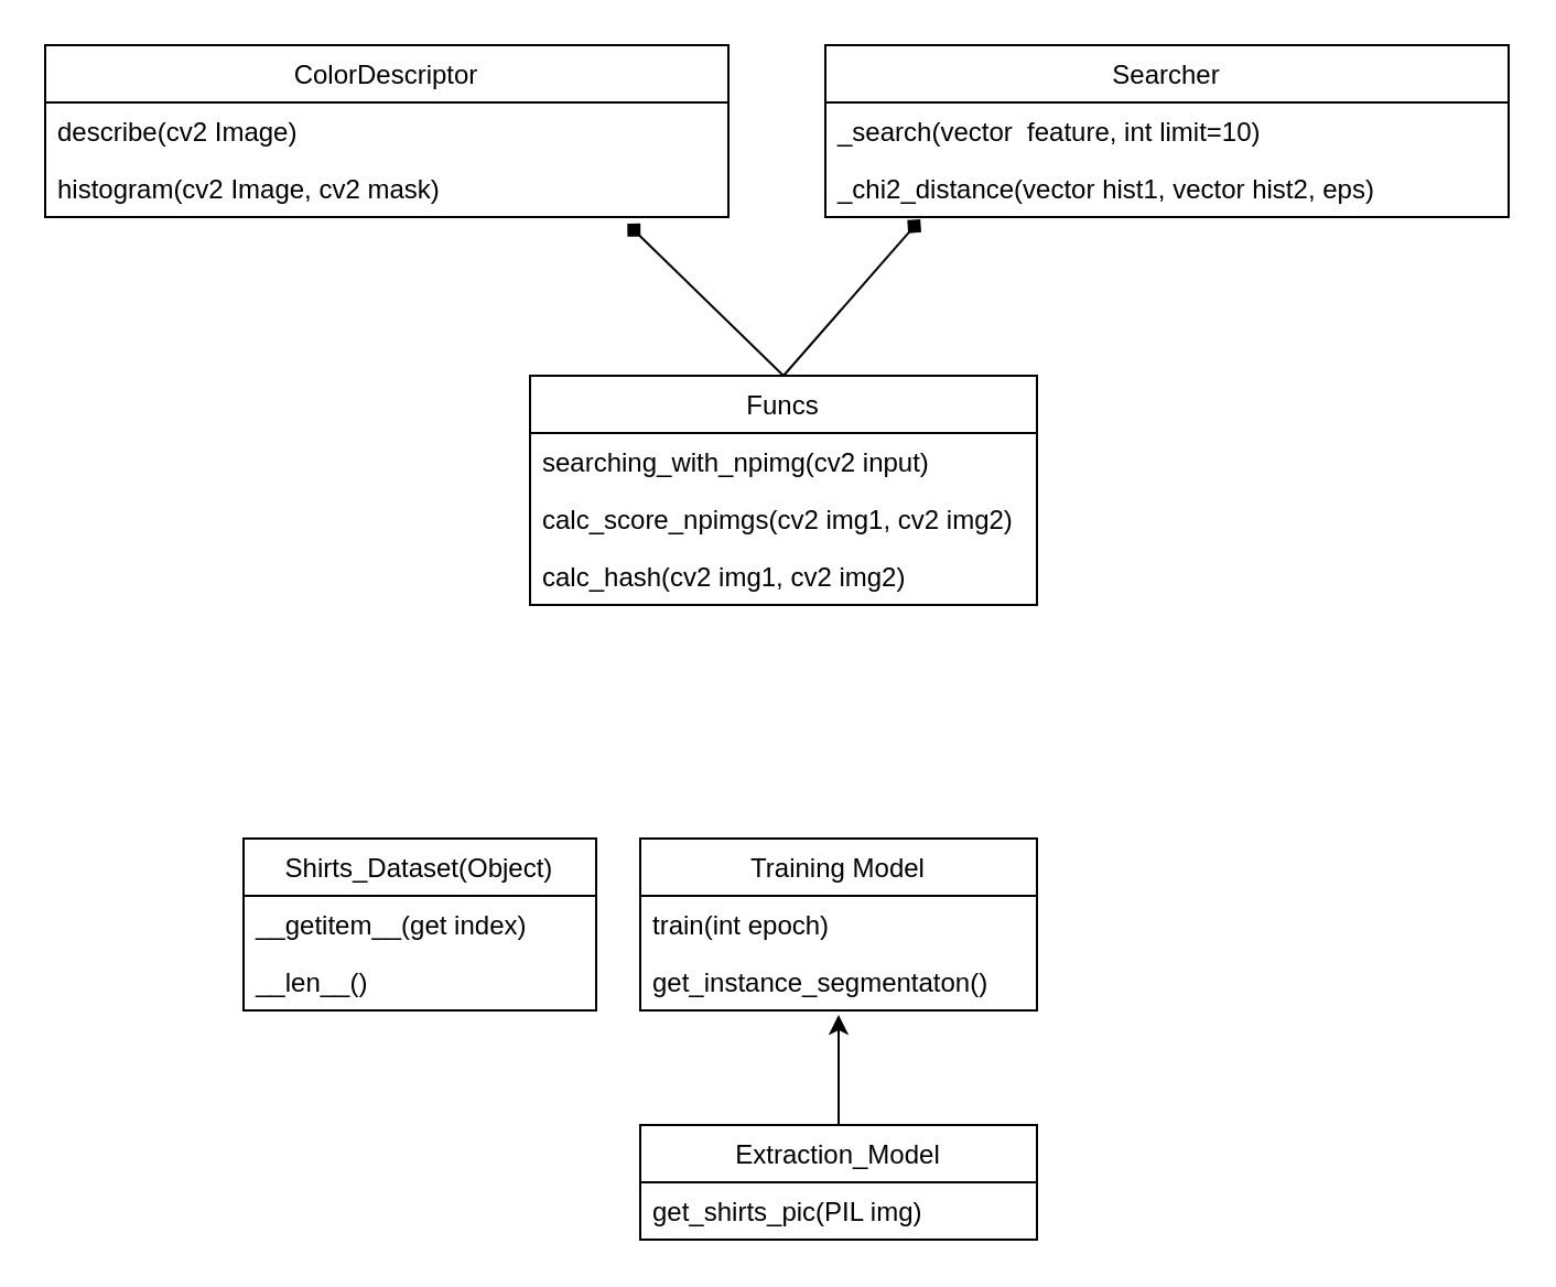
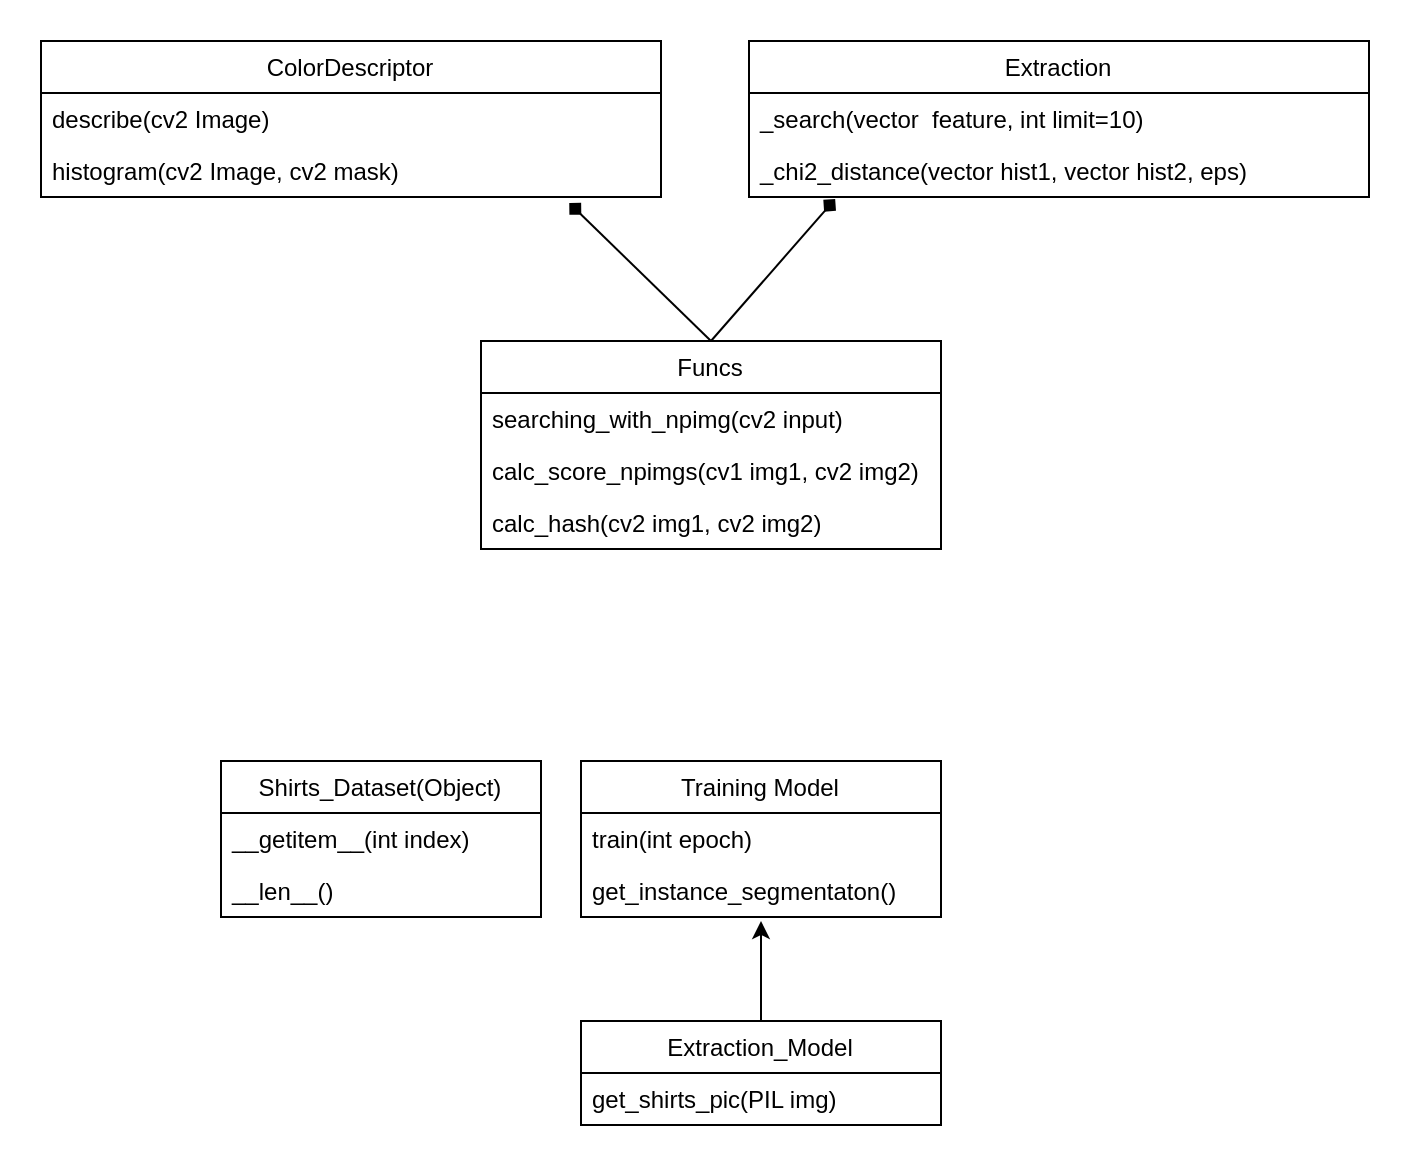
- <mxCell id="5" value="Searcher" style="swimlane;fontStyle=0;childLayout=stackLayout;horizontal=1;startSize=26;horizontalStack=0;resizeParent=1;resizeParentMax=0;resizeLast=0;collapsible=1;marginBottom=0;" vertex="1" parent="1"><mxGeometry x="374" y="20" width="310" height="78" as="geometry" /></mxCell>
+ <mxCell id="5" value="Extraction" style="swimlane;fontStyle=0;childLayout=stackLayout;horizontal=1;startSize=26;horizontalStack=0;resizeParent=1;resizeParentMax=0;resizeLast=0;collapsible=1;marginBottom=0;" vertex="1" parent="1"><mxGeometry x="374" y="20" width="310" height="78" as="geometry" /></mxCell>
- <mxCell id="10" value="calc_score_npimgs(cv2 img1, cv2 img2)" style="text;strokeColor=none;fillColor=none;align=left;verticalAlign=top;spacingLeft=4;spacingRight=4;overflow=hidden;rotatable=0;points=[[0,0.5],[1,0.5]];portConstraint=eastwest;" vertex="1" parent="8"><mxGeometry y="52" width="230" height="26" as="geometry" /></mxCell>
+ <mxCell id="10" value="calc_score_npimgs(cv1 img1, cv2 img2)" style="text;strokeColor=none;fillColor=none;align=left;verticalAlign=top;spacingLeft=4;spacingRight=4;overflow=hidden;rotatable=0;points=[[0,0.5],[1,0.5]];portConstraint=eastwest;" vertex="1" parent="8"><mxGeometry y="52" width="230" height="26" as="geometry" /></mxCell>
- <mxCell id="17" value="__getitem__(get index)" style="text;strokeColor=none;fillColor=none;align=left;verticalAlign=top;spacingLeft=4;spacingRight=4;overflow=hidden;rotatable=0;points=[[0,0.5],[1,0.5]];portConstraint=eastwest;" vertex="1" parent="16"><mxGeometry y="26" width="160" height="26" as="geometry" /></mxCell>
+ <mxCell id="17" value="__getitem__(int index)" style="text;strokeColor=none;fillColor=none;align=left;verticalAlign=top;spacingLeft=4;spacingRight=4;overflow=hidden;rotatable=0;points=[[0,0.5],[1,0.5]];portConstraint=eastwest;" vertex="1" parent="16"><mxGeometry y="26" width="160" height="26" as="geometry" /></mxCell>
